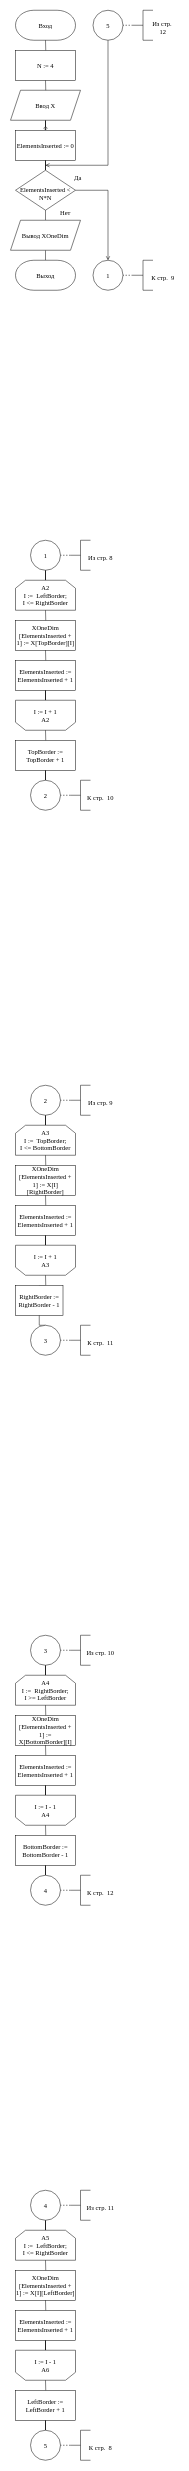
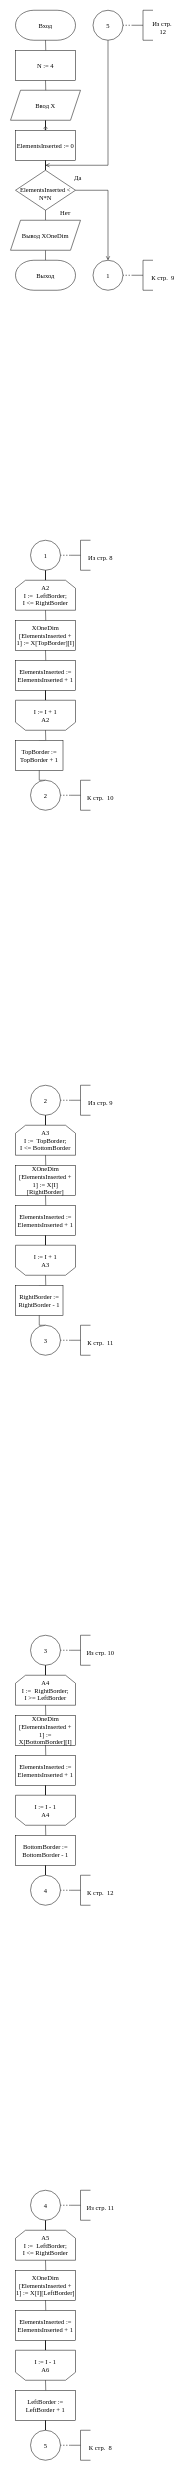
- <mxCell id="30" value="TopBorder := TopBorder + 1" style="whiteSpace=wrap;html=1;fontFamily=Times New Roman;fontSize=13;strokeWidth=1;" vertex="1" parent="1"><mxGeometry x="30" y="1480" width="120" height="60" as="geometry" /></mxCell>
+ <mxCell id="30" value="TopBorder := TopBorder + 1" style="whiteSpace=wrap;html=1;fontFamily=Times New Roman;fontSize=13;strokeWidth=1;" vertex="1" parent="1"><mxGeometry x="30" y="1480" width="95" height="60" as="geometry" /></mxCell>
